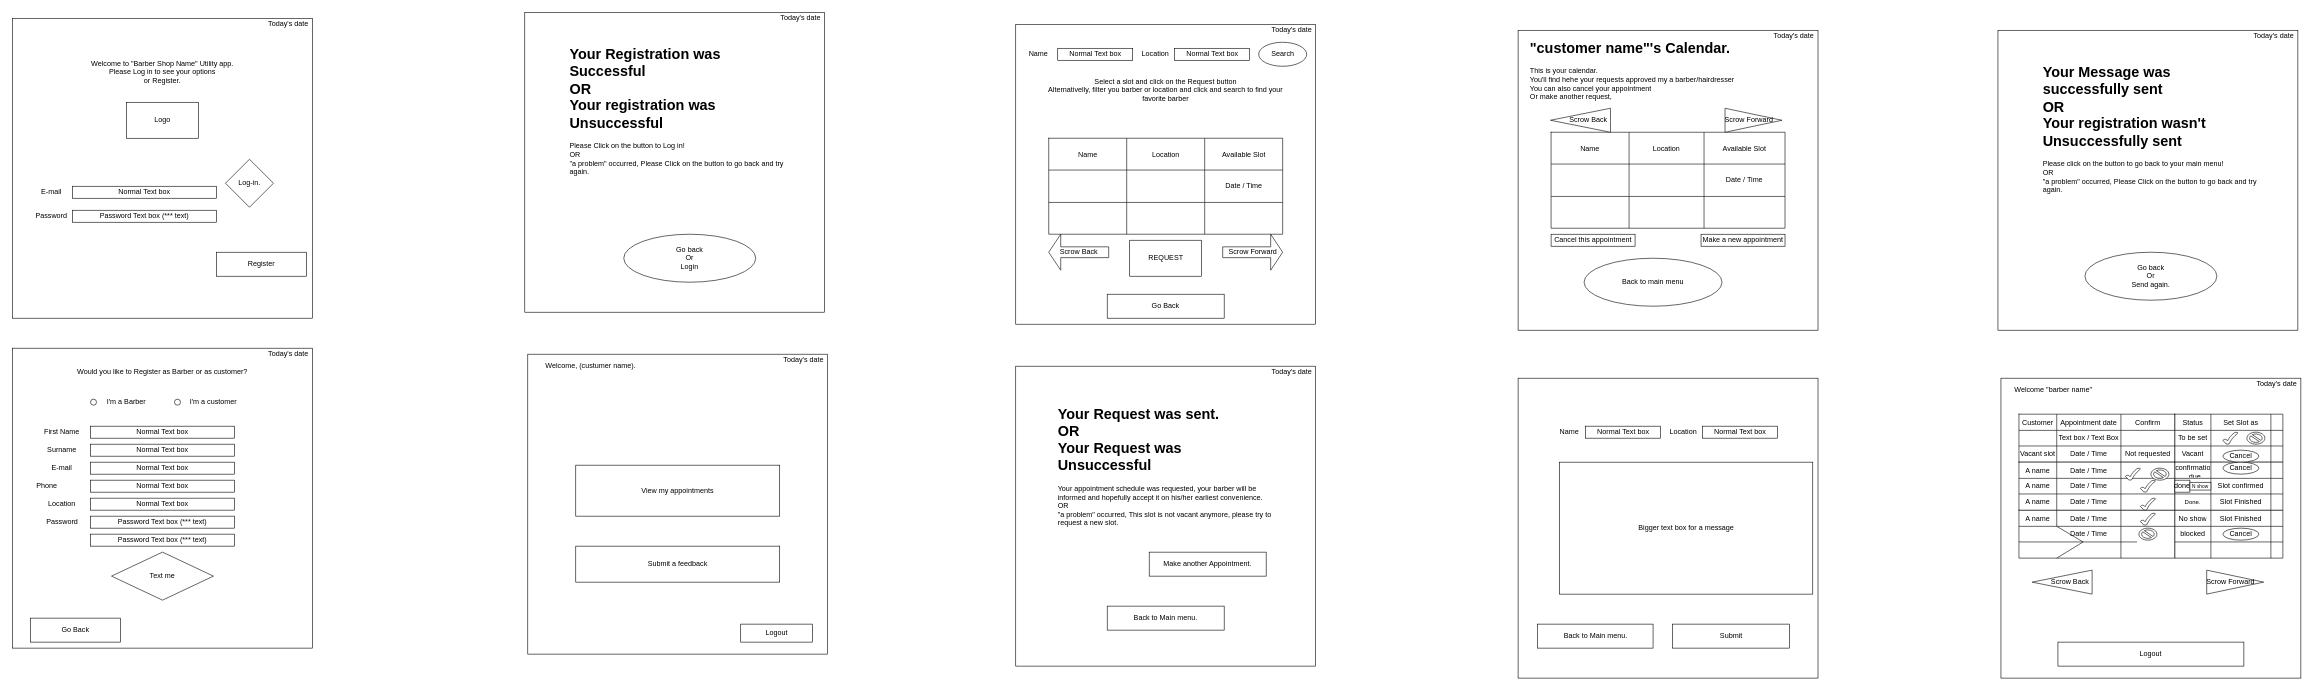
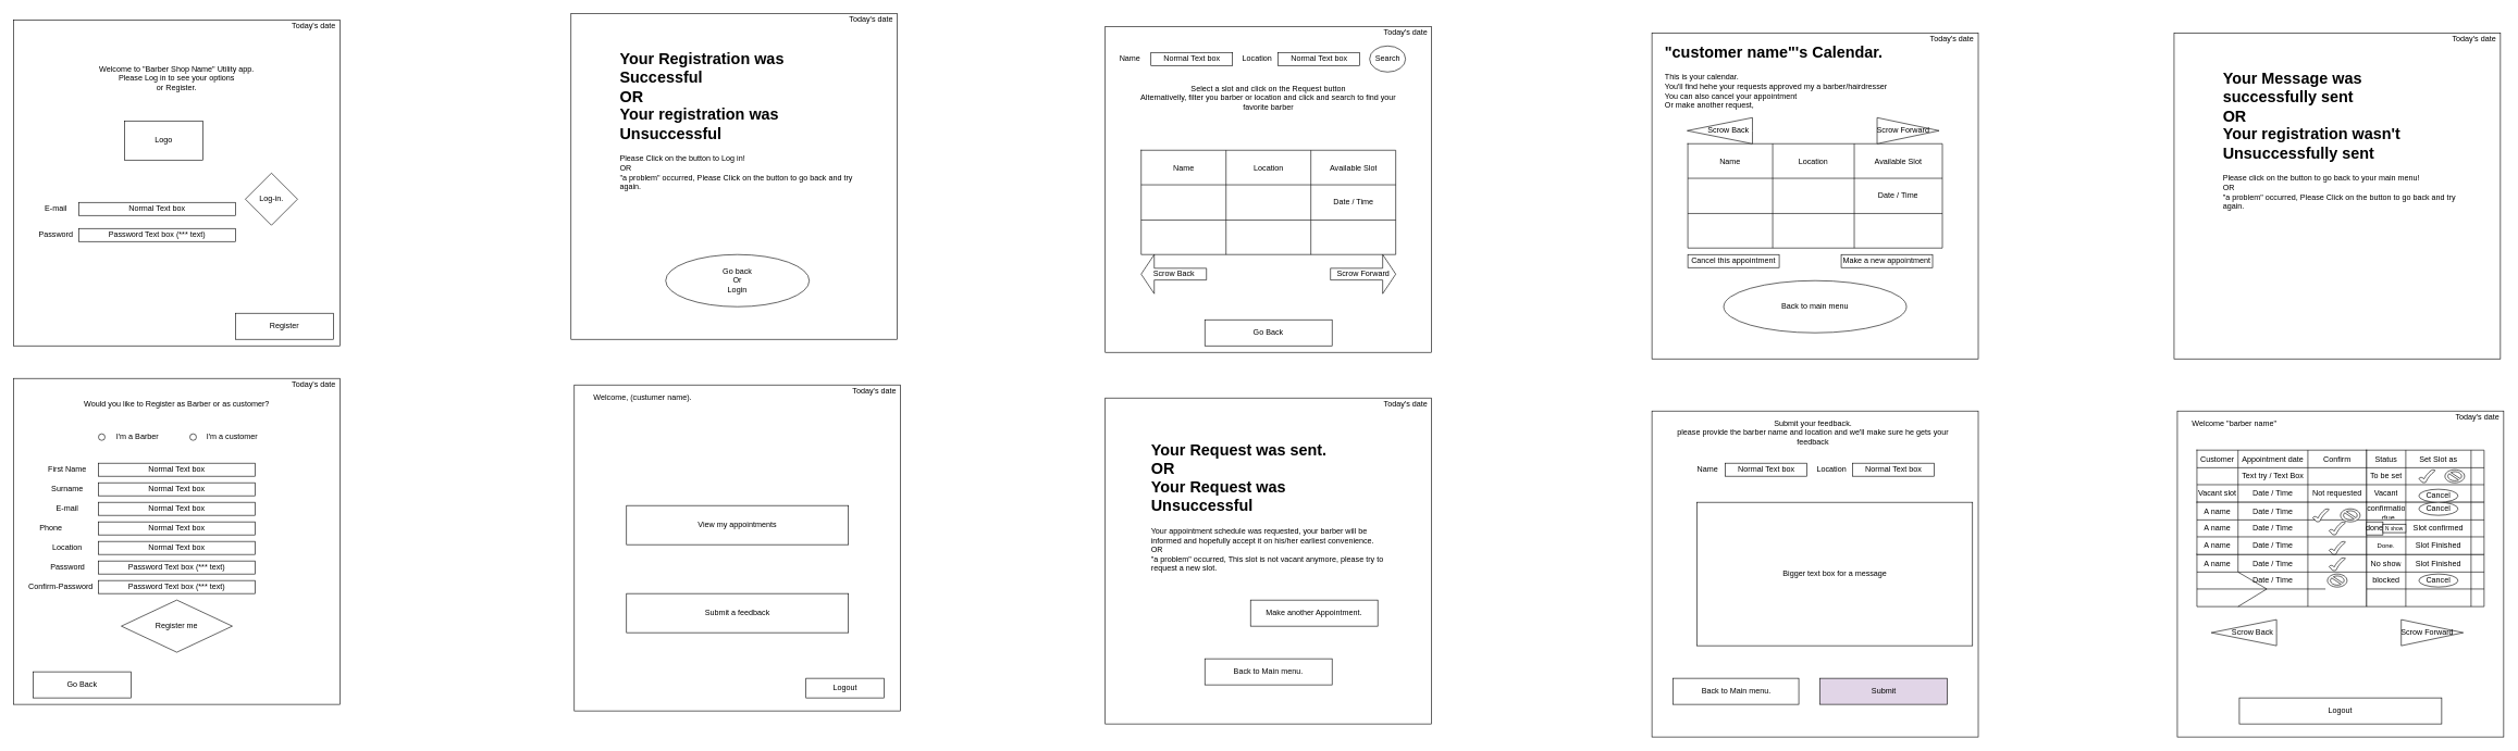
- <mxCell id="55" value="Search" style="ellipse;whiteSpace=wrap;html=1;" parent="1" vertex="1"><mxGeometry x="2097.5" y="70" width="80" height="40" as="geometry" /></mxCell>
+ <mxCell id="55" value="Search" style="ellipse;whiteSpace=wrap;html=1;" parent="1" vertex="1"><mxGeometry x="2097.5" y="70" width="55" height="40" as="geometry" /></mxCell>
- <mxCell id="4" value="Logo" style="rounded=0;whiteSpace=wrap;html=1;" parent="1" vertex="1"><mxGeometry x="210" y="170" width="120" height="60" as="geometry" /></mxCell>
+ <mxCell id="4" value="Logo" style="rounded=0;whiteSpace=wrap;html=1;" parent="1" vertex="1"><mxGeometry x="190" y="185" width="120" height="60" as="geometry" /></mxCell>
- <mxCell id="94" value="Make a new appointment" style="rounded=0;whiteSpace=wrap;html=1;" parent="1" vertex="1"><mxGeometry x="2835" y="390" width="140" height="20" as="geometry" /></mxCell>
+ <mxCell id="94" value="Make a new appointment" style="rounded=0;whiteSpace=wrap;html=1;" parent="1" vertex="1"><mxGeometry x="2820" y="390" width="140" height="20" as="geometry" /></mxCell>
- <mxCell id="37" value="Go back&lt;br&gt;Or&lt;br&gt;Login" style="ellipse;whiteSpace=wrap;html=1;" parent="1" vertex="1"><mxGeometry x="1039" y="390" width="220" height="80" as="geometry" /></mxCell>
+ <mxCell id="37" value="Go back&lt;br&gt;Or&lt;br&gt;Login" style="ellipse;whiteSpace=wrap;html=1;" parent="1" vertex="1"><mxGeometry x="1019" y="390" width="220" height="80" as="geometry" /></mxCell>
- <mxCell id="71" value="REQUEST" style="rounded=0;whiteSpace=wrap;html=1;" parent="1" vertex="1"><mxGeometry x="1882.5" y="400" width="120" height="60" as="geometry" /></mxCell>
- <mxCell id="10" value="Register" style="rounded=0;whiteSpace=wrap;html=1;" parent="1" vertex="1"><mxGeometry x="360" y="420" width="150" height="40" as="geometry" /></mxCell>
+ <mxCell id="10" value="Register" style="rounded=0;whiteSpace=wrap;html=1;" parent="1" vertex="1"><mxGeometry x="360" y="480" width="150" height="40" as="geometry" /></mxCell>
- <mxCell id="111" value="Go back&lt;br&gt;Or&lt;br&gt;Send again." style="ellipse;whiteSpace=wrap;html=1;" parent="1" vertex="1"><mxGeometry x="3475" y="420" width="220" height="80" as="geometry" /></mxCell>
- <mxCell id="95" value="Back to main menu" style="ellipse;whiteSpace=wrap;html=1;" parent="1" vertex="1"><mxGeometry x="2640" y="430" width="230" height="80" as="geometry" /></mxCell>
+ <mxCell id="95" value="Back to main menu" style="ellipse;whiteSpace=wrap;html=1;" parent="1" vertex="1"><mxGeometry x="2640" y="430" width="280" height="80" as="geometry" /></mxCell>
+ <mxCell id="108" value="Submit your feedback.&lt;br&gt;please provide the barber name and location and we'll make sure he gets your feedback&lt;br&gt;&lt;br&gt;" style="text;html=1;strokeColor=none;fillColor=none;align=center;verticalAlign=middle;whiteSpace=wrap;rounded=0;" parent="1" vertex="1"><mxGeometry x="2562.5" y="640" width="427.5" height="60" as="geometry" /></mxCell>
- <mxCell id="121" value="Text box / Text Box" style="shape=partialRectangle;html=1;whiteSpace=wrap;connectable=0;fillColor=none;top=0;left=0;bottom=0;right=0;overflow=hidden;" parent="119" vertex="1"><mxGeometry x="63" width="107" height="26" as="geometry" /></mxCell>
+ <mxCell id="121" value="Text try / Text Box" style="shape=partialRectangle;html=1;whiteSpace=wrap;connectable=0;fillColor=none;top=0;left=0;bottom=0;right=0;overflow=hidden;" parent="119" vertex="1"><mxGeometry x="63" width="107" height="26" as="geometry" /></mxCell>
- <mxCell id="44" value="View my appointments" style="rounded=0;whiteSpace=wrap;html=1;" parent="1" vertex="1"><mxGeometry x="959" y="775" width="340" height="85" as="geometry" /></mxCell>
+ <mxCell id="44" value="View my appointments" style="rounded=0;whiteSpace=wrap;html=1;" parent="1" vertex="1"><mxGeometry x="959" y="775" width="340" height="60" as="geometry" /></mxCell>
+ <mxCell id="27" value="Confirm-Password" style="text;html=1;strokeColor=none;fillColor=none;align=center;verticalAlign=middle;whiteSpace=wrap;rounded=0;" parent="1" vertex="1"><mxGeometry x="35" y="890" width="115" height="20" as="geometry" /></mxCell>
- <mxCell id="15" value="Text me" style="rhombus;whiteSpace=wrap;html=1;" parent="1" vertex="1"><mxGeometry x="185" y="920" width="170" height="80" as="geometry" /></mxCell>
+ <mxCell id="15" value="Register me" style="rhombus;whiteSpace=wrap;html=1;" parent="1" vertex="1"><mxGeometry x="185" y="920" width="170" height="80" as="geometry" /></mxCell>
- <mxCell id="107" value="Submit" style="rounded=0;whiteSpace=wrap;html=1;" parent="1" vertex="1"><mxGeometry x="2787.5" y="1040" width="195" height="40" as="geometry" /></mxCell>
+ <mxCell id="107" value="Submit" style="rounded=0;whiteSpace=wrap;html=1;fillColor=#e1d5e7;" parent="1" vertex="1"><mxGeometry x="2787.5" y="1040" width="195" height="40" as="geometry" /></mxCell>
